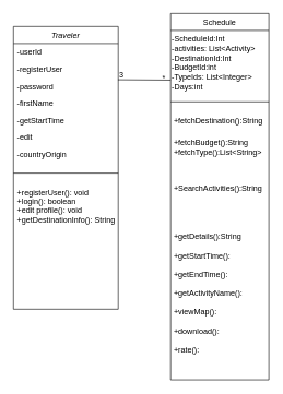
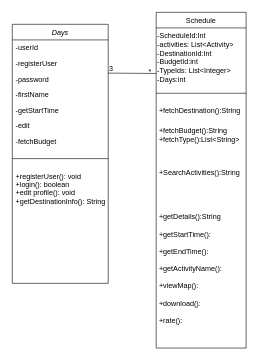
- <mxCell id="2" value="Traveler" style="swimlane;fontStyle=2;align=center;verticalAlign=top;childLayout=stackLayout;horizontal=1;startSize=26;horizontalStack=0;resizeParent=1;resizeLast=0;collapsible=1;marginBottom=0;rounded=0;shadow=0;strokeWidth=1;" parent="1" vertex="1"><mxGeometry x="20" y="40" width="160" height="432" as="geometry"><mxRectangle x="220" y="120" width="160" height="26" as="alternateBounds" /></mxGeometry></mxCell>
+ <mxCell id="2" value="Days" style="swimlane;fontStyle=2;align=center;verticalAlign=top;childLayout=stackLayout;horizontal=1;startSize=26;horizontalStack=0;resizeParent=1;resizeLast=0;collapsible=1;marginBottom=0;rounded=0;shadow=0;strokeWidth=1;" parent="1" vertex="1"><mxGeometry x="20" y="40" width="160" height="432" as="geometry"><mxRectangle x="220" y="120" width="160" height="26" as="alternateBounds" /></mxGeometry></mxCell>
- <mxCell id="9" value="-countryOrigin" style="text;align=left;verticalAlign=top;spacingLeft=4;spacingRight=4;overflow=hidden;rotatable=0;points=[[0,0.5],[1,0.5]];portConstraint=eastwest;rounded=0;shadow=0;html=0;" vertex="1" parent="2"><mxGeometry y="182" width="160" height="26" as="geometry" /></mxCell>
+ <mxCell id="9" value="-fetchBudget" style="text;align=left;verticalAlign=top;spacingLeft=4;spacingRight=4;overflow=hidden;rotatable=0;points=[[0,0.5],[1,0.5]];portConstraint=eastwest;rounded=0;shadow=0;html=0;" vertex="1" parent="2"><mxGeometry y="182" width="160" height="26" as="geometry" /></mxCell>
